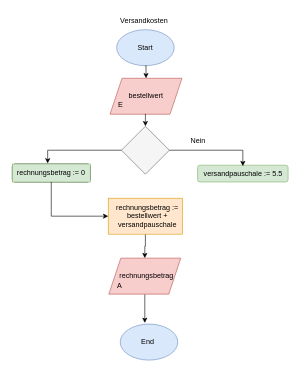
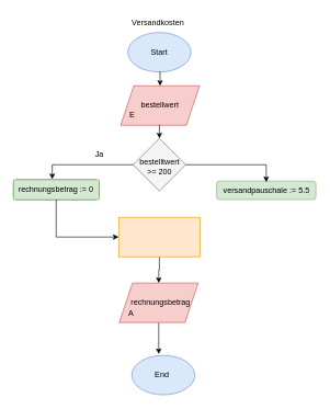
+ <mxCell id="28" value="Ja" style="text;html=1;strokeColor=none;fillColor=none;align=center;verticalAlign=middle;whiteSpace=wrap;rounded=0;" vertex="1" parent="1"><mxGeometry x="121" y="220" width="60" height="30" as="geometry" /></mxCell>
- <mxCell id="29" value="Nein" style="text;html=1;strokeColor=none;fillColor=none;align=center;verticalAlign=middle;whiteSpace=wrap;rounded=0;" vertex="1" parent="1"><mxGeometry x="300" y="220" width="60" height="30" as="geometry" /></mxCell>
+ <mxCell id="18" value="bestelltwert &amp;gt;= 200" style="text;html=1;strokeColor=none;fillColor=none;align=center;verticalAlign=middle;whiteSpace=wrap;rounded=0;" vertex="1" parent="16"><mxGeometry x="22.5" y="37" width="35" height="12.5" as="geometry" /></mxCell>
- <mxCell id="32" value="rechnungsbetrag := bestellwert + versandpauschale" style="text;html=1;align=center;verticalAlign=middle;whiteSpace=wrap;rounded=0;" vertex="1" parent="30"><mxGeometry x="10" y="5" width="111.33" height="50" as="geometry" /></mxCell>
